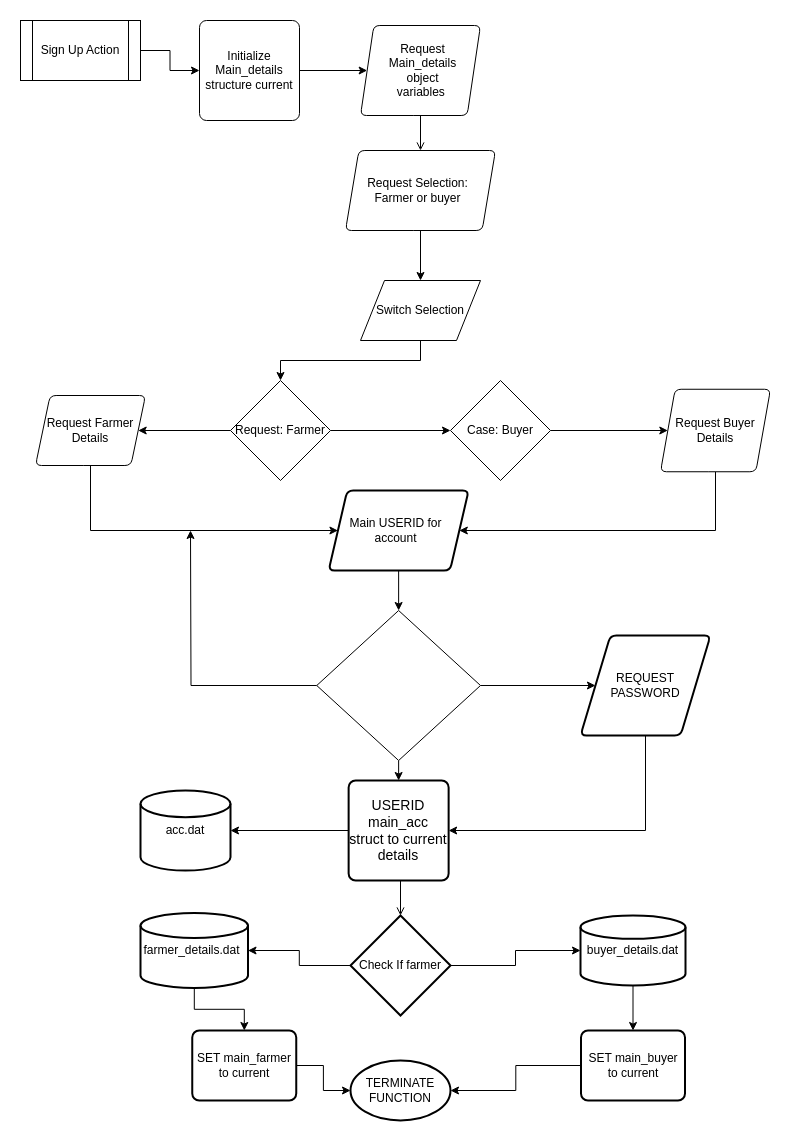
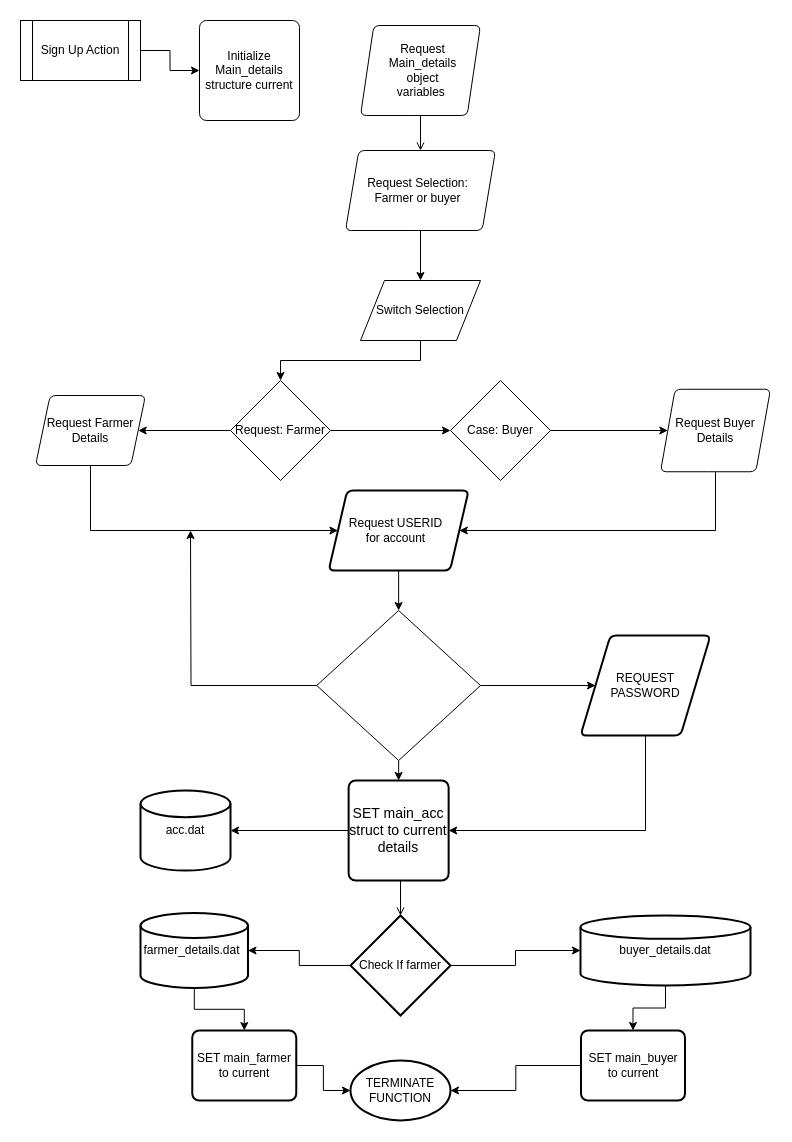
- <mxCell id="4" value="" style="edgeStyle=orthogonalEdgeStyle;rounded=0;orthogonalLoop=1;jettySize=auto;html=1;" parent="1" source="5" target="7" edge="1"><mxGeometry relative="1" as="geometry" /></mxCell>
- <mxCell id="22" value="Main USERID for account" style="shape=parallelogram;html=1;strokeWidth=2;perimeter=parallelogramPerimeter;whiteSpace=wrap;rounded=1;arcSize=12;size=0.133;spacingLeft=15;spacingRight=20;" parent="1" vertex="1"><mxGeometry x="328.13" y="490" width="140" height="80" as="geometry" /></mxCell>
+ <mxCell id="22" value="Request USERID for account" style="shape=parallelogram;html=1;strokeWidth=2;perimeter=parallelogramPerimeter;whiteSpace=wrap;rounded=1;arcSize=12;size=0.133;spacingLeft=15;spacingRight=20;" parent="1" vertex="1"><mxGeometry x="328.13" y="490" width="140" height="80" as="geometry" /></mxCell>
- <mxCell id="31" value="&lt;font style=&quot;font-size: 14px&quot;&gt;USERID main_acc struct to current details&lt;/font&gt;" style="rounded=1;whiteSpace=wrap;html=1;absoluteArcSize=1;arcSize=14;strokeWidth=2;" parent="1" vertex="1"><mxGeometry x="348.13" y="780" width="100" height="100" as="geometry" /></mxCell>
+ <mxCell id="31" value="&lt;font style=&quot;font-size: 14px&quot;&gt;SET main_acc struct to current details&lt;/font&gt;" style="rounded=1;whiteSpace=wrap;html=1;absoluteArcSize=1;arcSize=14;strokeWidth=2;" parent="1" vertex="1"><mxGeometry x="348.13" y="780" width="100" height="100" as="geometry" /></mxCell>
- <mxCell id="39" value="buyer_details.dat" style="strokeWidth=2;html=1;shape=mxgraph.flowchart.database;whiteSpace=wrap;" parent="1" vertex="1"><mxGeometry x="580" y="915" width="105" height="70" as="geometry" /></mxCell>
+ <mxCell id="39" value="buyer_details.dat" style="strokeWidth=2;html=1;shape=mxgraph.flowchart.database;whiteSpace=wrap;" parent="1" vertex="1"><mxGeometry x="580" y="915" width="170" height="70" as="geometry" /></mxCell>
